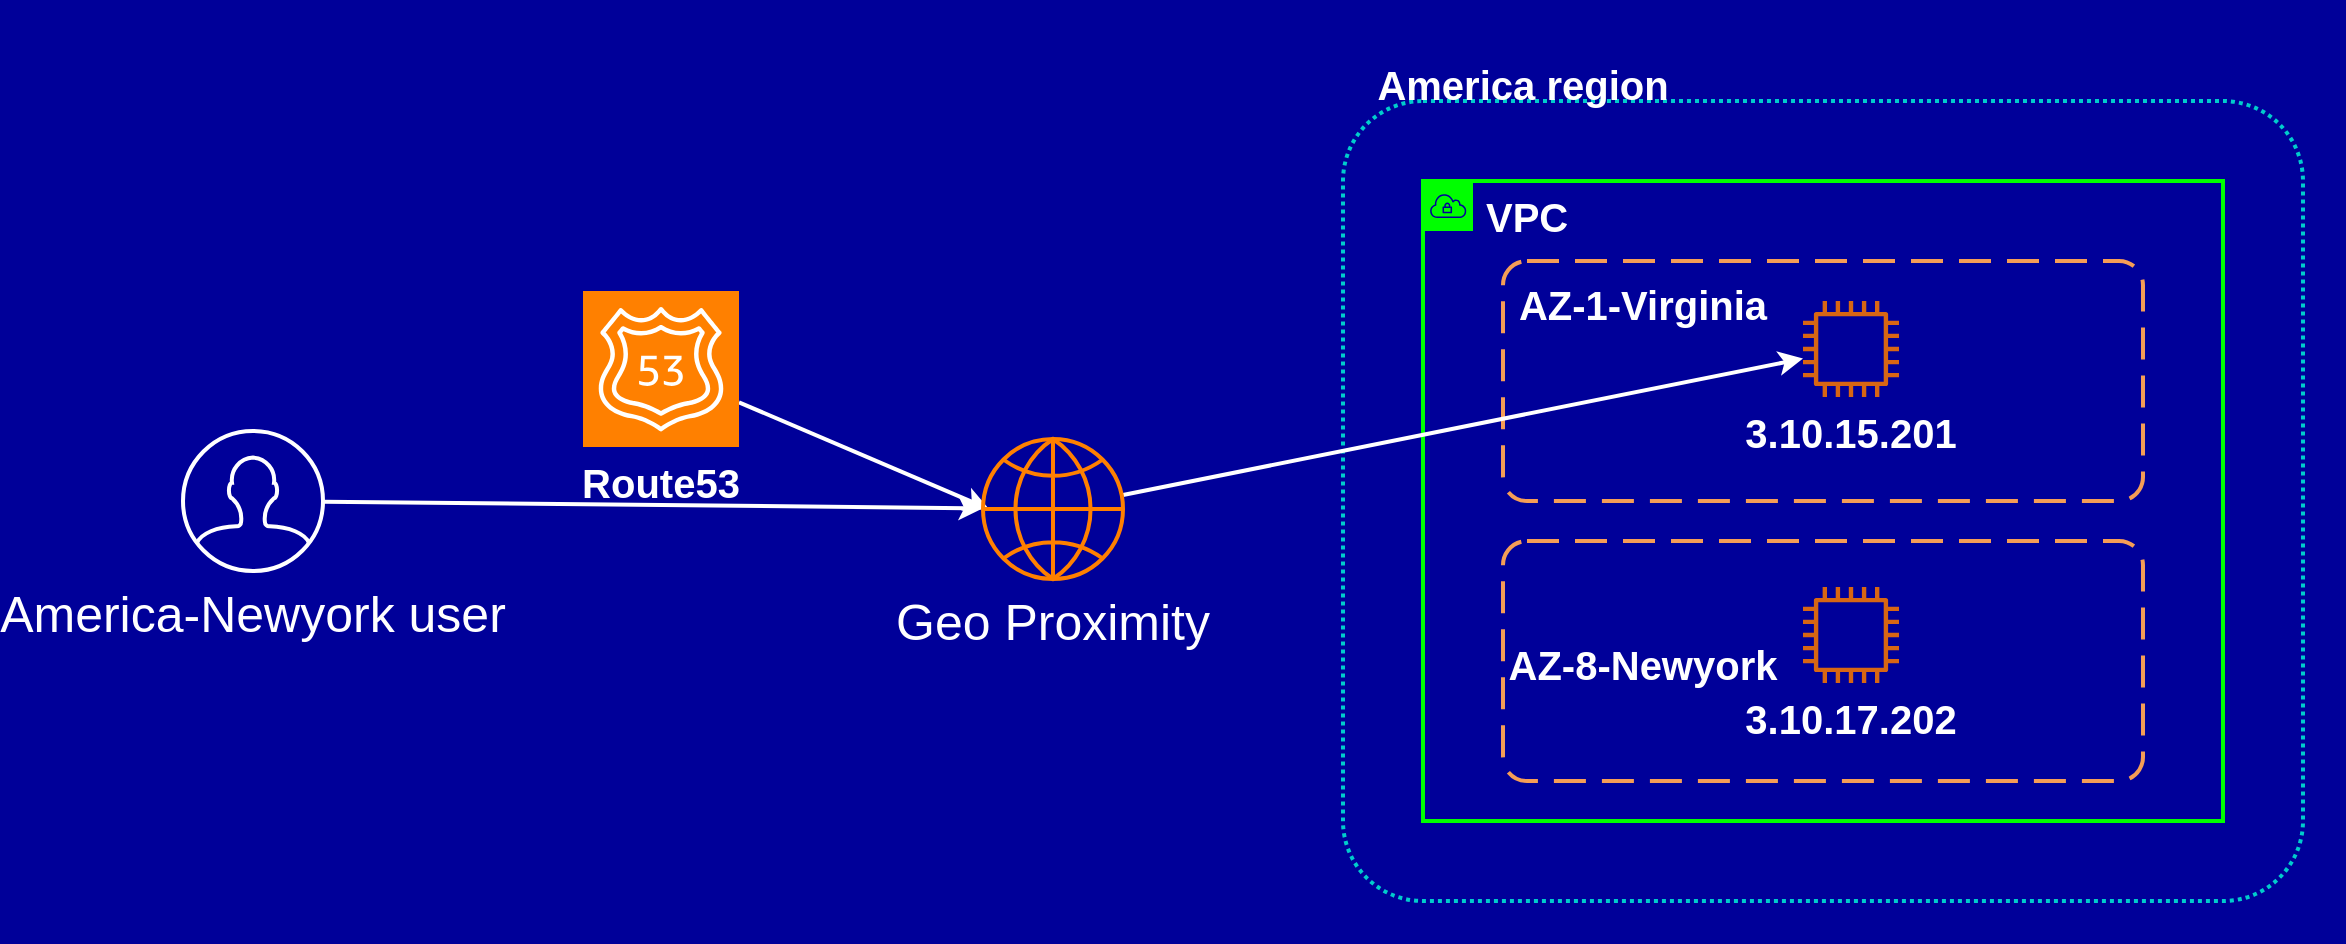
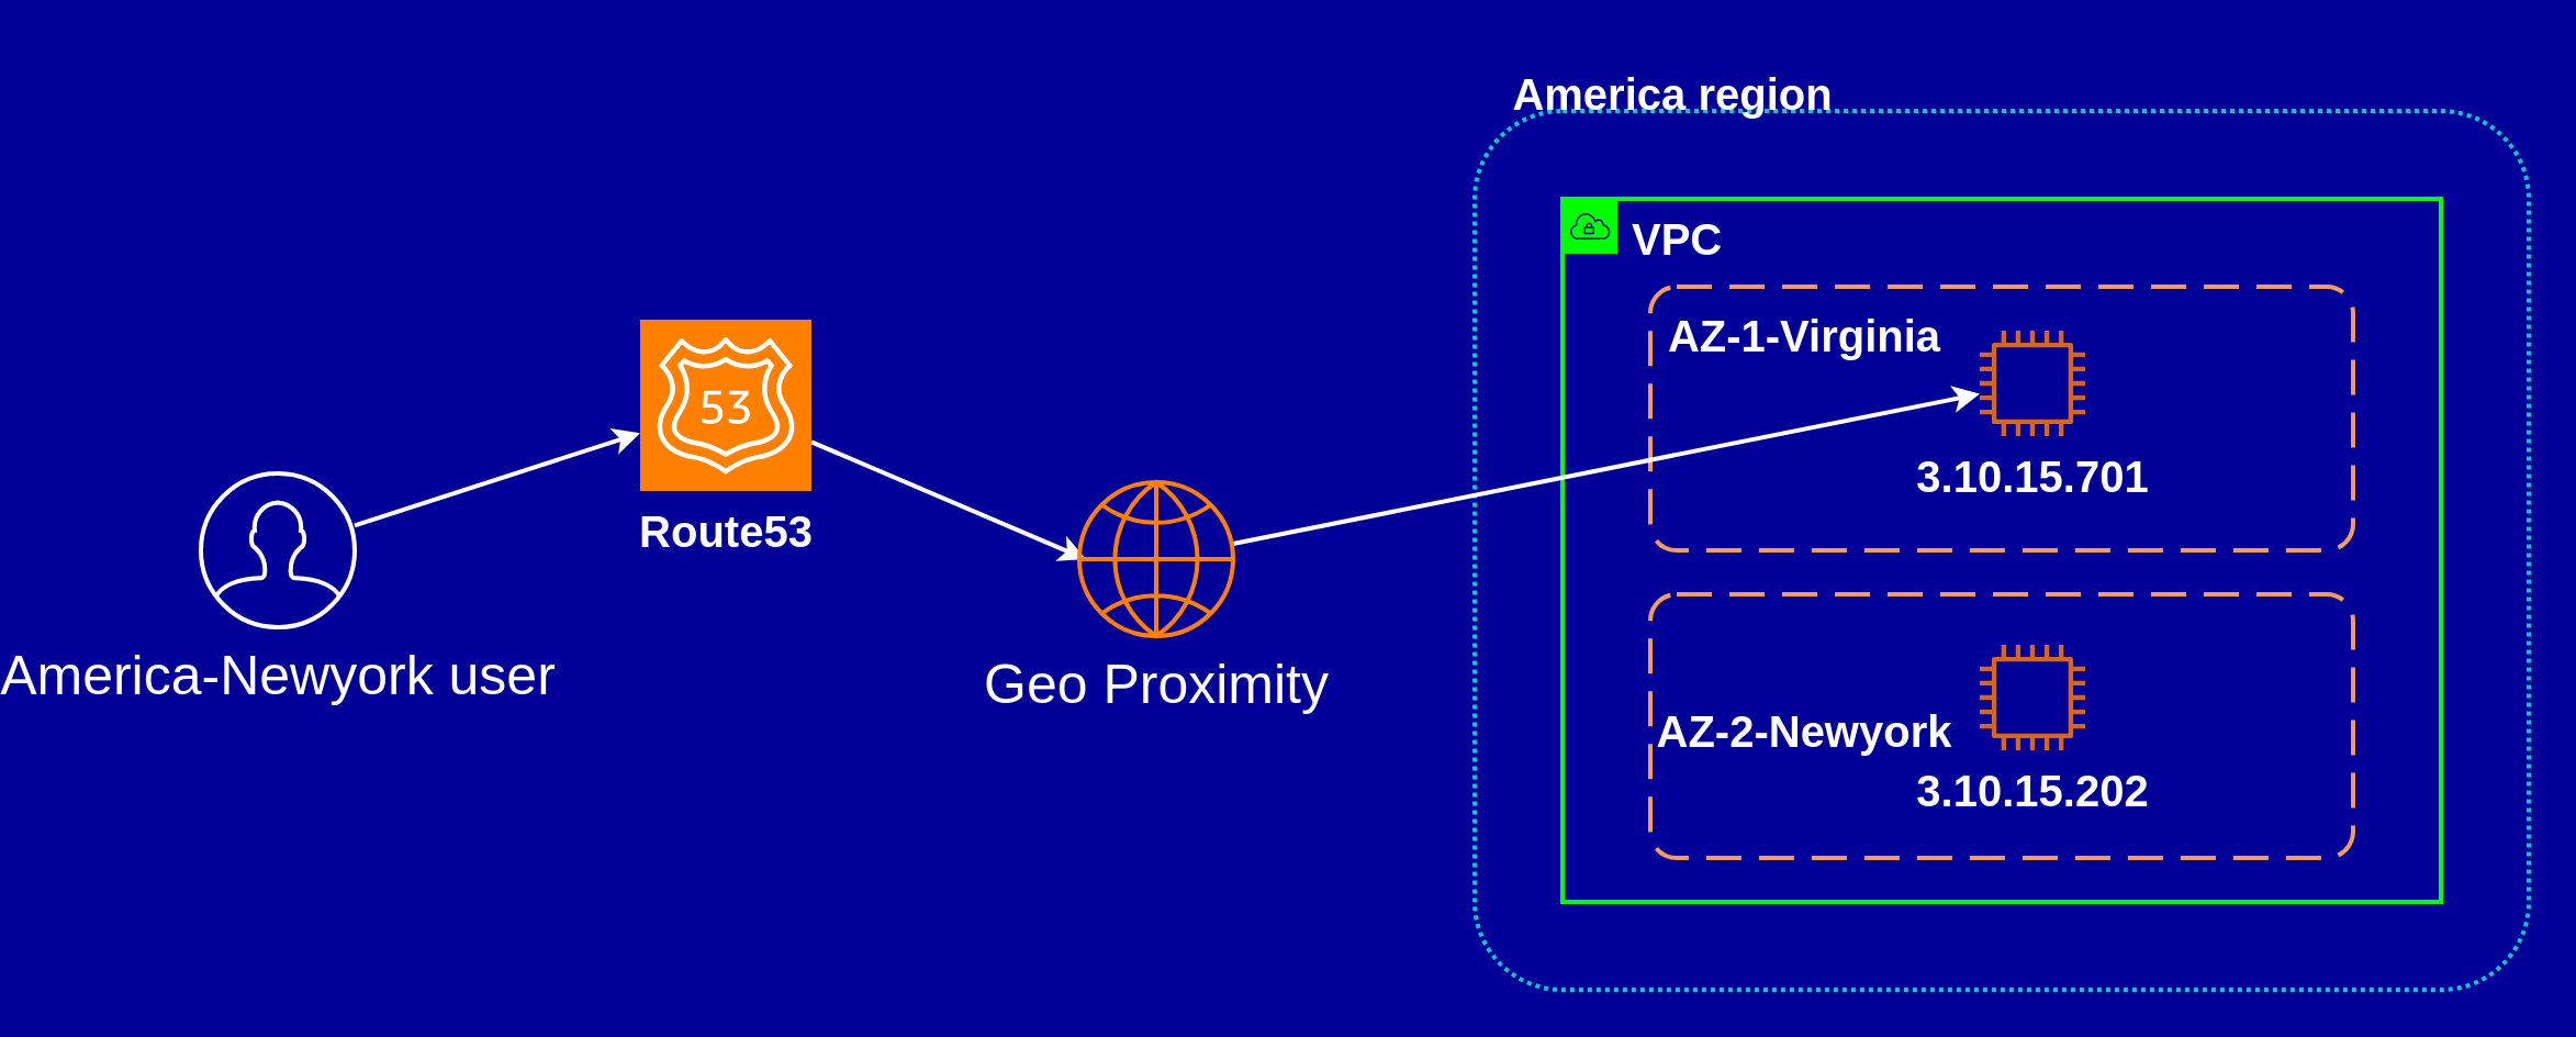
- <mxCell id="11" value="&lt;font color=&quot;#ffffff&quot; size=&quot;1&quot;&gt;&lt;b style=&quot;font-size: 20px&quot;&gt;3.10.15.201&lt;/b&gt;&lt;/font&gt;" style="outlineConnect=0;fontColor=#232F3E;gradientColor=none;fillColor=#D86613;strokeColor=none;dashed=0;verticalLabelPosition=bottom;verticalAlign=top;align=center;html=1;fontSize=12;fontStyle=0;aspect=fixed;pointerEvents=1;shape=mxgraph.aws4.instance2;labelBackgroundColor=none;strokeWidth=2;shadow=0;sketch=0;" vertex="1" parent="1"><mxGeometry x="830" y="150" width="48" height="48" as="geometry" /></mxCell>
+ <mxCell id="11" value="&lt;font color=&quot;#ffffff&quot; size=&quot;1&quot;&gt;&lt;b style=&quot;font-size: 20px&quot;&gt;3.10.15.701&lt;/b&gt;&lt;/font&gt;" style="outlineConnect=0;fontColor=#232F3E;gradientColor=none;fillColor=#D86613;strokeColor=none;dashed=0;verticalLabelPosition=bottom;verticalAlign=top;align=center;html=1;fontSize=12;fontStyle=0;aspect=fixed;pointerEvents=1;shape=mxgraph.aws4.instance2;labelBackgroundColor=none;strokeWidth=2;shadow=0;sketch=0;" vertex="1" parent="1"><mxGeometry x="830" y="150" width="48" height="48" as="geometry" /></mxCell>
- <mxCell id="2" style="edgeStyle=none;rounded=0;orthogonalLoop=1;jettySize=auto;html=1;strokeColor=#FFFFFF;strokeWidth=2;fontSize=25;shadow=0;sketch=0;" edge="1" parent="1" source="3" target="13"><mxGeometry relative="1" as="geometry" /></mxCell>
+ <mxCell id="2" style="edgeStyle=none;rounded=0;orthogonalLoop=1;jettySize=auto;html=1;strokeColor=#FFFFFF;strokeWidth=2;fontSize=25;shadow=0;sketch=0;" edge="1" parent="1" source="3" target="5"><mxGeometry relative="1" as="geometry" /></mxCell>
- <mxCell id="16" value="&lt;font color=&quot;#ffffff&quot;&gt;&lt;span style=&quot;font-size: 20px&quot;&gt;&lt;b&gt;AZ-8-Newyork&lt;/b&gt;&lt;/span&gt;&lt;/font&gt;" style="text;html=1;resizable=0;autosize=1;align=center;verticalAlign=middle;points=[];fillColor=none;strokeColor=none;rounded=0;labelBackgroundColor=none;fontSize=25;shadow=0;sketch=0;" vertex="1" parent="1"><mxGeometry x="675" y="310" width="150" height="40" as="geometry" /></mxCell>
+ <mxCell id="16" value="&lt;font color=&quot;#ffffff&quot;&gt;&lt;span style=&quot;font-size: 20px&quot;&gt;&lt;b&gt;AZ-2-Newyork&lt;/b&gt;&lt;/span&gt;&lt;/font&gt;" style="text;html=1;resizable=0;autosize=1;align=center;verticalAlign=middle;points=[];fillColor=none;strokeColor=none;rounded=0;labelBackgroundColor=none;fontSize=25;shadow=0;sketch=0;" vertex="1" parent="1"><mxGeometry x="675" y="310" width="150" height="40" as="geometry" /></mxCell>
- <mxCell id="15" value="&lt;font color=&quot;#ffffff&quot; size=&quot;1&quot;&gt;&lt;b style=&quot;font-size: 20px&quot;&gt;3.10.17.202&lt;/b&gt;&lt;/font&gt;" style="outlineConnect=0;fontColor=#232F3E;gradientColor=none;fillColor=#D86613;strokeColor=none;dashed=0;verticalLabelPosition=bottom;verticalAlign=top;align=center;html=1;fontSize=12;fontStyle=0;aspect=fixed;pointerEvents=1;shape=mxgraph.aws4.instance2;labelBackgroundColor=none;strokeWidth=2;shadow=0;sketch=0;" vertex="1" parent="1"><mxGeometry x="830" y="293" width="48" height="48" as="geometry" /></mxCell>
+ <mxCell id="15" value="&lt;font color=&quot;#ffffff&quot; size=&quot;1&quot;&gt;&lt;b style=&quot;font-size: 20px&quot;&gt;3.10.15.202&lt;/b&gt;&lt;/font&gt;" style="outlineConnect=0;fontColor=#232F3E;gradientColor=none;fillColor=#D86613;strokeColor=none;dashed=0;verticalLabelPosition=bottom;verticalAlign=top;align=center;html=1;fontSize=12;fontStyle=0;aspect=fixed;pointerEvents=1;shape=mxgraph.aws4.instance2;labelBackgroundColor=none;strokeWidth=2;shadow=0;sketch=0;" vertex="1" parent="1"><mxGeometry x="830" y="293" width="48" height="48" as="geometry" /></mxCell>
